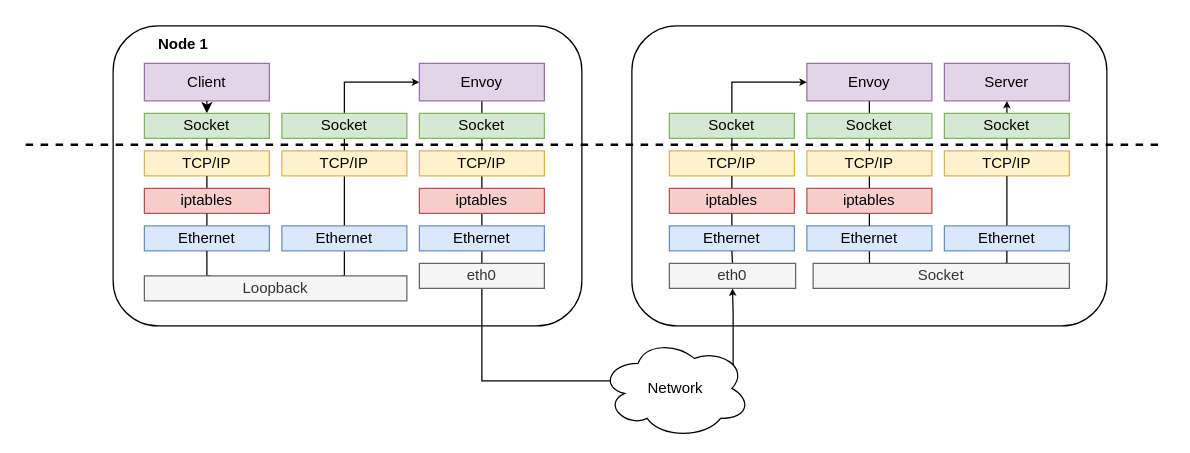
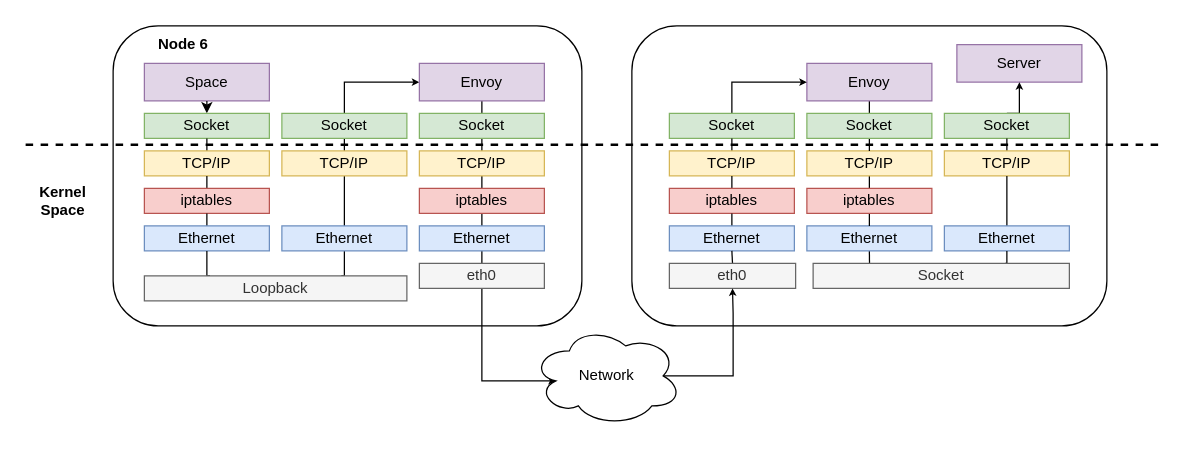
- <mxCell id="65" value="&lt;b&gt;Node 1&amp;nbsp;&lt;/b&gt;" style="text;html=1;strokeColor=none;fillColor=none;align=center;verticalAlign=middle;whiteSpace=wrap;rounded=0;" vertex="1" parent="1"><mxGeometry x="118" y="20" width="60" height="30" as="geometry" /></mxCell>
+ <mxCell id="65" value="&lt;b&gt;Node 6&amp;nbsp;&lt;/b&gt;" style="text;html=1;strokeColor=none;fillColor=none;align=center;verticalAlign=middle;whiteSpace=wrap;rounded=0;" vertex="1" parent="1"><mxGeometry x="118" y="20" width="60" height="30" as="geometry" /></mxCell>
- <mxCell id="3" value="Client" style="rounded=0;whiteSpace=wrap;html=1;fillColor=#e1d5e7;strokeColor=#9673a6;" vertex="1" parent="1"><mxGeometry x="115" y="50" width="100" height="30" as="geometry" /></mxCell>
+ <mxCell id="3" value="Space" style="rounded=0;whiteSpace=wrap;html=1;fillColor=#e1d5e7;strokeColor=#9673a6;" vertex="1" parent="1"><mxGeometry x="115" y="50" width="100" height="30" as="geometry" /></mxCell>
- <mxCell id="52" value="Server" style="rounded=0;whiteSpace=wrap;html=1;fillColor=#e1d5e7;strokeColor=#9673a6;" vertex="1" parent="1"><mxGeometry x="755" y="50" width="100" height="30" as="geometry" /></mxCell>
+ <mxCell id="52" value="Server" style="rounded=0;whiteSpace=wrap;html=1;fillColor=#e1d5e7;strokeColor=#9673a6;" vertex="1" parent="1"><mxGeometry x="765" y="35" width="100" height="30" as="geometry" /></mxCell>
+ <mxCell id="67" value="&lt;b&gt;Kernel Space&lt;/b&gt;" style="text;html=1;strokeColor=none;fillColor=none;align=center;verticalAlign=middle;whiteSpace=wrap;rounded=0;dashed=1;" vertex="1" parent="1"><mxGeometry x="20" y="145" width="60" height="30" as="geometry" /></mxCell>
- <mxCell id="64" value="Network" style="ellipse;shape=cloud;whiteSpace=wrap;html=1;" vertex="1" parent="1"><mxGeometry x="480" y="270" width="120" height="80" as="geometry" /></mxCell>
+ <mxCell id="64" value="Network" style="ellipse;shape=cloud;whiteSpace=wrap;html=1;" vertex="1" parent="1"><mxGeometry x="425" y="260" width="120" height="80" as="geometry" /></mxCell>
